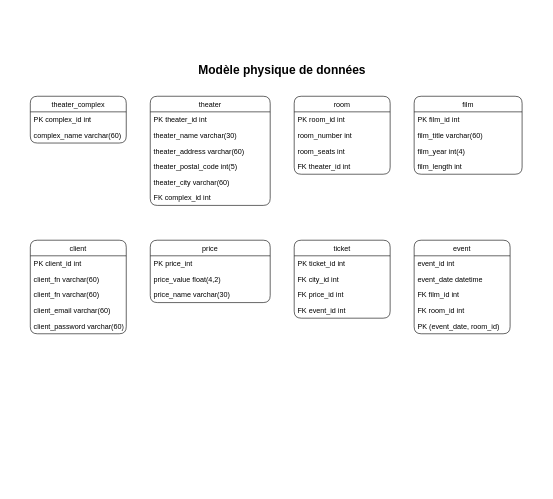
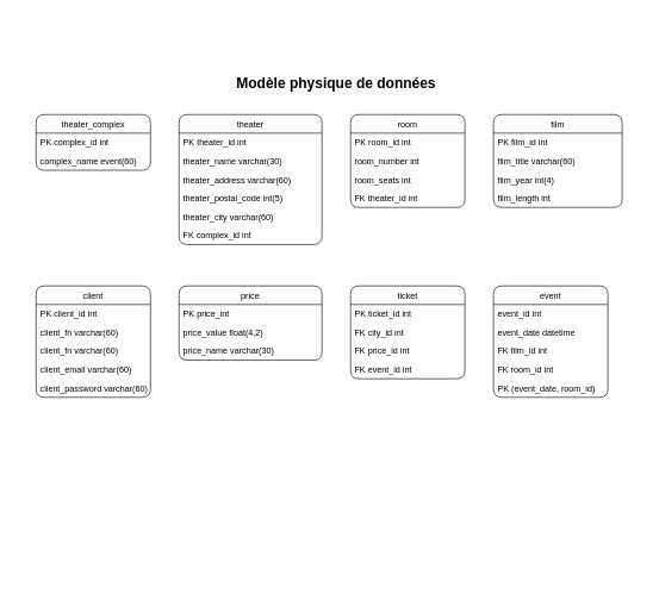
- <mxCell id="4" value="complex_name varchar(60)" style="text;strokeColor=none;fillColor=none;align=left;verticalAlign=top;spacingLeft=4;spacingRight=4;overflow=hidden;rotatable=0;points=[[0,0.5],[1,0.5]];portConstraint=eastwest;fontColor=#000000;rounded=1;" vertex="1" parent="2"><mxGeometry y="52" width="160" height="26" as="geometry" /></mxCell>
+ <mxCell id="4" value="complex_name event(60)" style="text;strokeColor=none;fillColor=none;align=left;verticalAlign=top;spacingLeft=4;spacingRight=4;overflow=hidden;rotatable=0;points=[[0,0.5],[1,0.5]];portConstraint=eastwest;fontColor=#000000;rounded=1;" vertex="1" parent="2"><mxGeometry y="52" width="160" height="26" as="geometry" /></mxCell>
